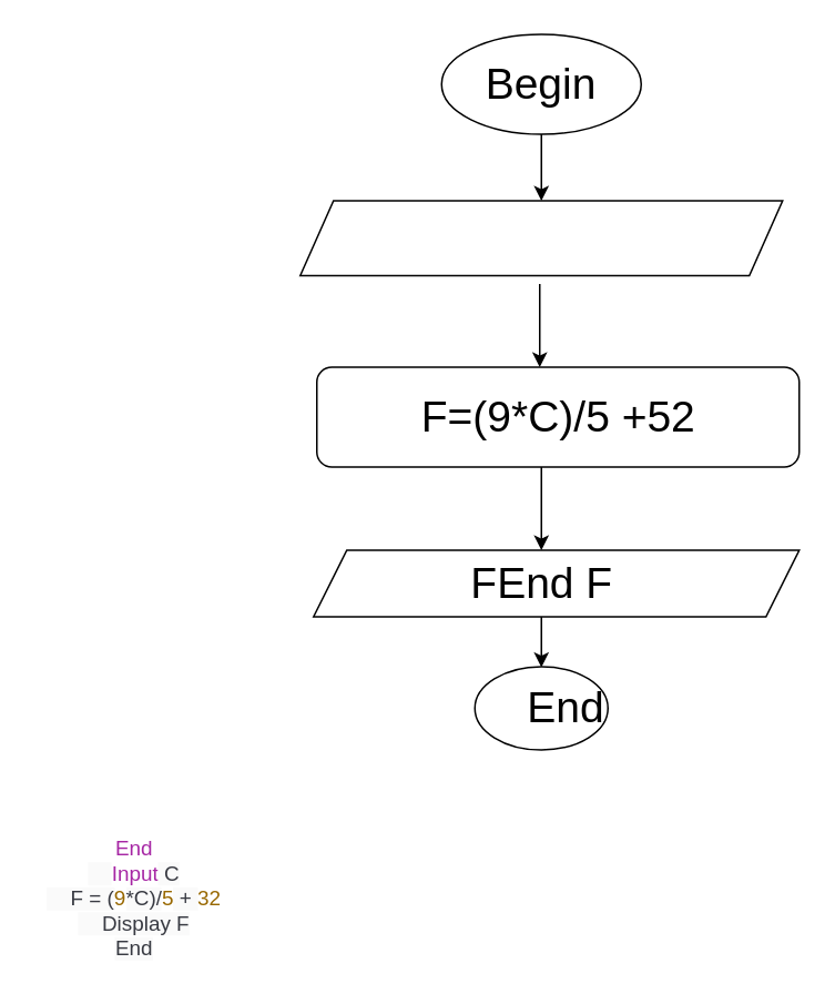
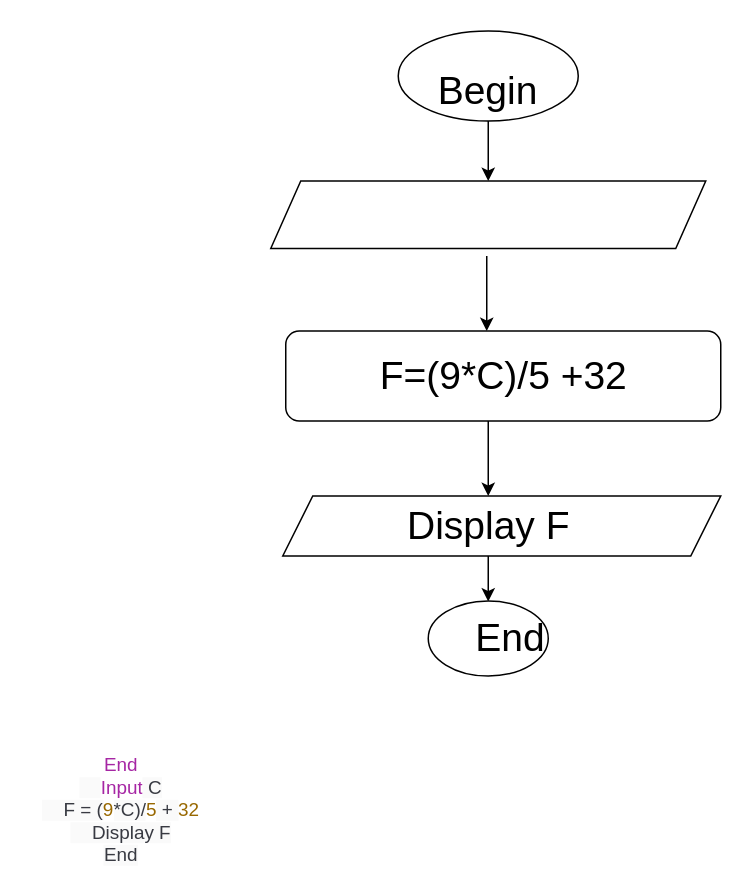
- <mxCell id="3" value="Begin" style="text;html=1;strokeColor=none;fillColor=none;align=center;verticalAlign=middle;whiteSpace=wrap;rounded=0;fontSize=26;" parent="1" vertex="1"><mxGeometry x="270" y="40" width="110" height="20" as="geometry" /></mxCell>
+ <mxCell id="3" value="Begin" style="text;html=1;strokeColor=none;fillColor=none;align=center;verticalAlign=middle;whiteSpace=wrap;rounded=0;fontSize=26;" parent="1" vertex="1"><mxGeometry x="270" y="50" width="110" height="20" as="geometry" /></mxCell>
- <mxCell id="8" value="F=(9*C)/5 +52" style="text;html=1;strokeColor=none;fillColor=none;align=center;verticalAlign=middle;whiteSpace=wrap;rounded=0;fontSize=26;" parent="1" vertex="1"><mxGeometry x="242.5" y="240" width="185" height="20" as="geometry" /></mxCell>
+ <mxCell id="8" value="F=(9*C)/5 +32" style="text;html=1;strokeColor=none;fillColor=none;align=center;verticalAlign=middle;whiteSpace=wrap;rounded=0;fontSize=26;" parent="1" vertex="1"><mxGeometry x="242.5" y="240" width="185" height="20" as="geometry" /></mxCell>
- <mxCell id="11" value="FEnd F" style="text;html=1;strokeColor=none;fillColor=none;align=center;verticalAlign=middle;whiteSpace=wrap;rounded=0;fontSize=26;" parent="1" vertex="1"><mxGeometry x="258" y="340" width="135" height="20" as="geometry" /></mxCell>
+ <mxCell id="11" value="Display F" style="text;html=1;strokeColor=none;fillColor=none;align=center;verticalAlign=middle;whiteSpace=wrap;rounded=0;fontSize=26;" parent="1" vertex="1"><mxGeometry x="258" y="340" width="135" height="20" as="geometry" /></mxCell>
